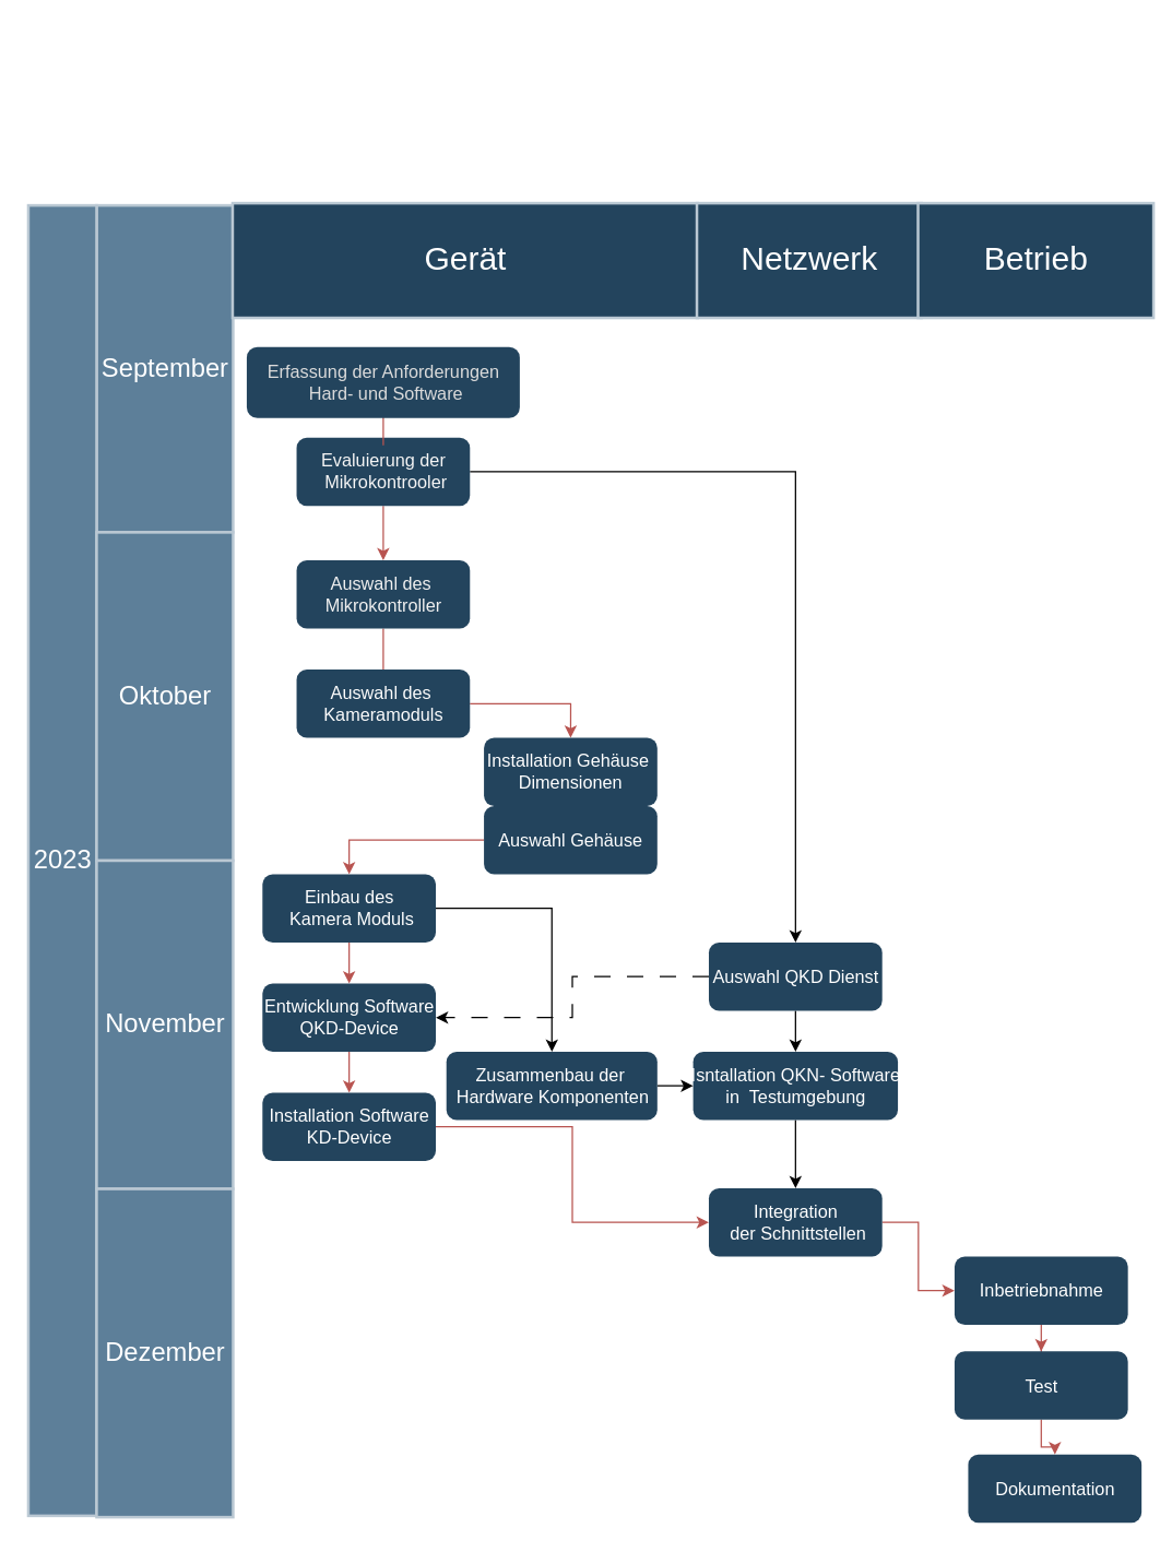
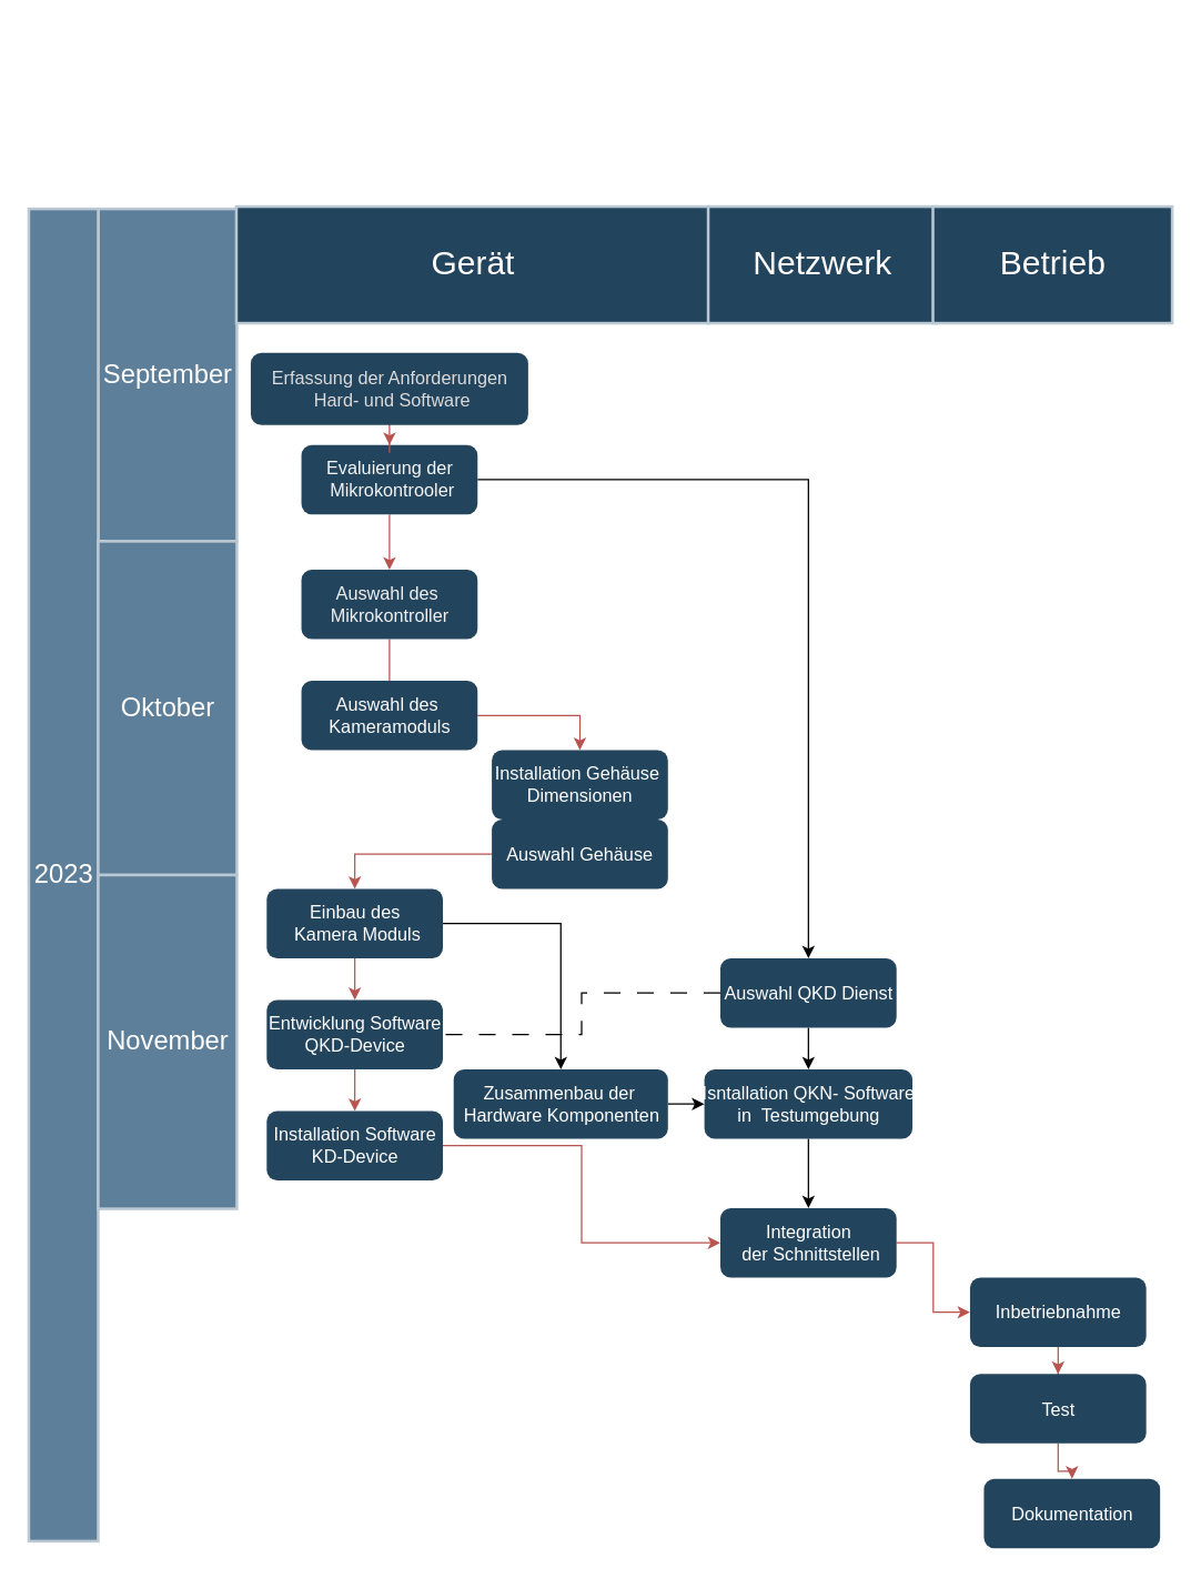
- <mxCell id="6" value="" style="edgeStyle=orthogonalEdgeStyle;rounded=0;orthogonalLoop=1;jettySize=auto;html=1;fillColor=#f8cecc;strokeColor=#b85450;endArrow=none;" edge="1" parent="1" source="7" target="5"><mxGeometry relative="1" as="geometry" /></mxCell>
+ <mxCell id="6" value="" style="edgeStyle=orthogonalEdgeStyle;rounded=0;orthogonalLoop=1;jettySize=auto;html=1;fillColor=#f8cecc;strokeColor=#b85450;" edge="1" parent="1" source="7" target="5"><mxGeometry relative="1" as="geometry" /></mxCell>
- <mxCell id="20" style="edgeStyle=orthogonalEdgeStyle;rounded=0;orthogonalLoop=1;jettySize=auto;html=1;dashed=1;dashPattern=12 12;" edge="1" parent="1" source="21" target="23"><mxGeometry relative="1" as="geometry" /></mxCell>
+ <mxCell id="20" style="edgeStyle=orthogonalEdgeStyle;rounded=0;orthogonalLoop=1;jettySize=auto;html=1;dashed=1;dashPattern=12 12;endArrow=none;" edge="1" parent="1" source="21" target="23"><mxGeometry relative="1" as="geometry" /></mxCell>
- <mxCell id="41" value="Dezember" style="strokeColor=#BAC8D3;fillColor=#5d7f99;fontSize=19;strokeWidth=2;fontFamily=Helvetica;html=1;labelBackgroundColor=none;fontColor=#FFFFFF;" vertex="1" parent="1"><mxGeometry x="70" y="870.5" width="100" height="240.5" as="geometry" /></mxCell>
